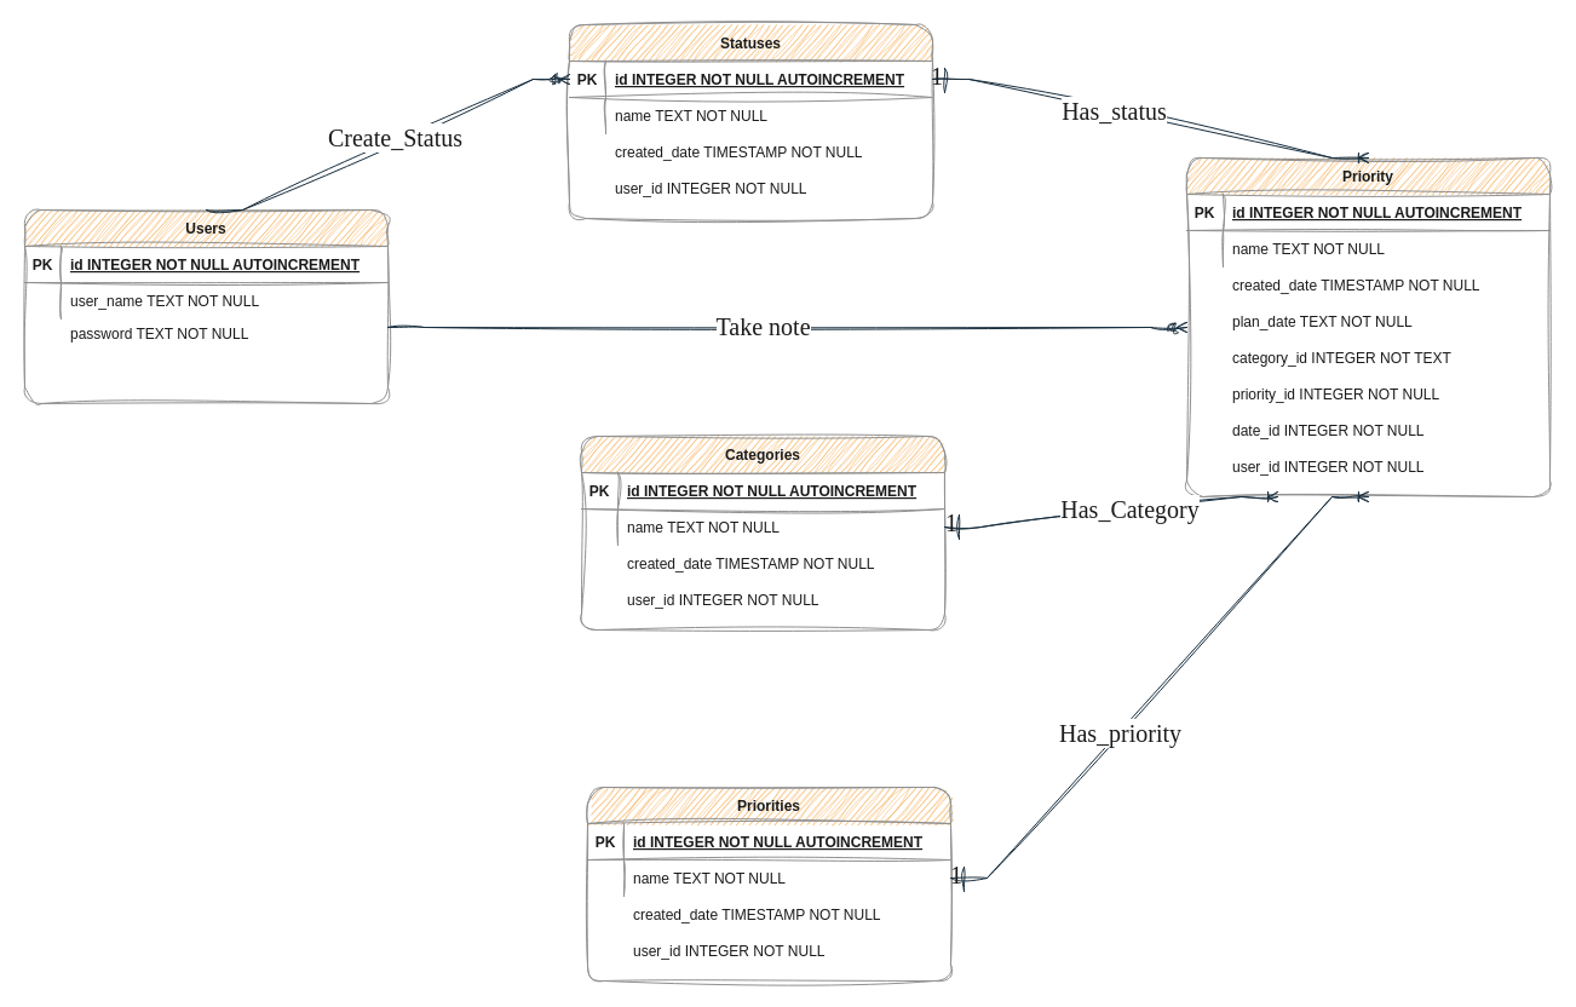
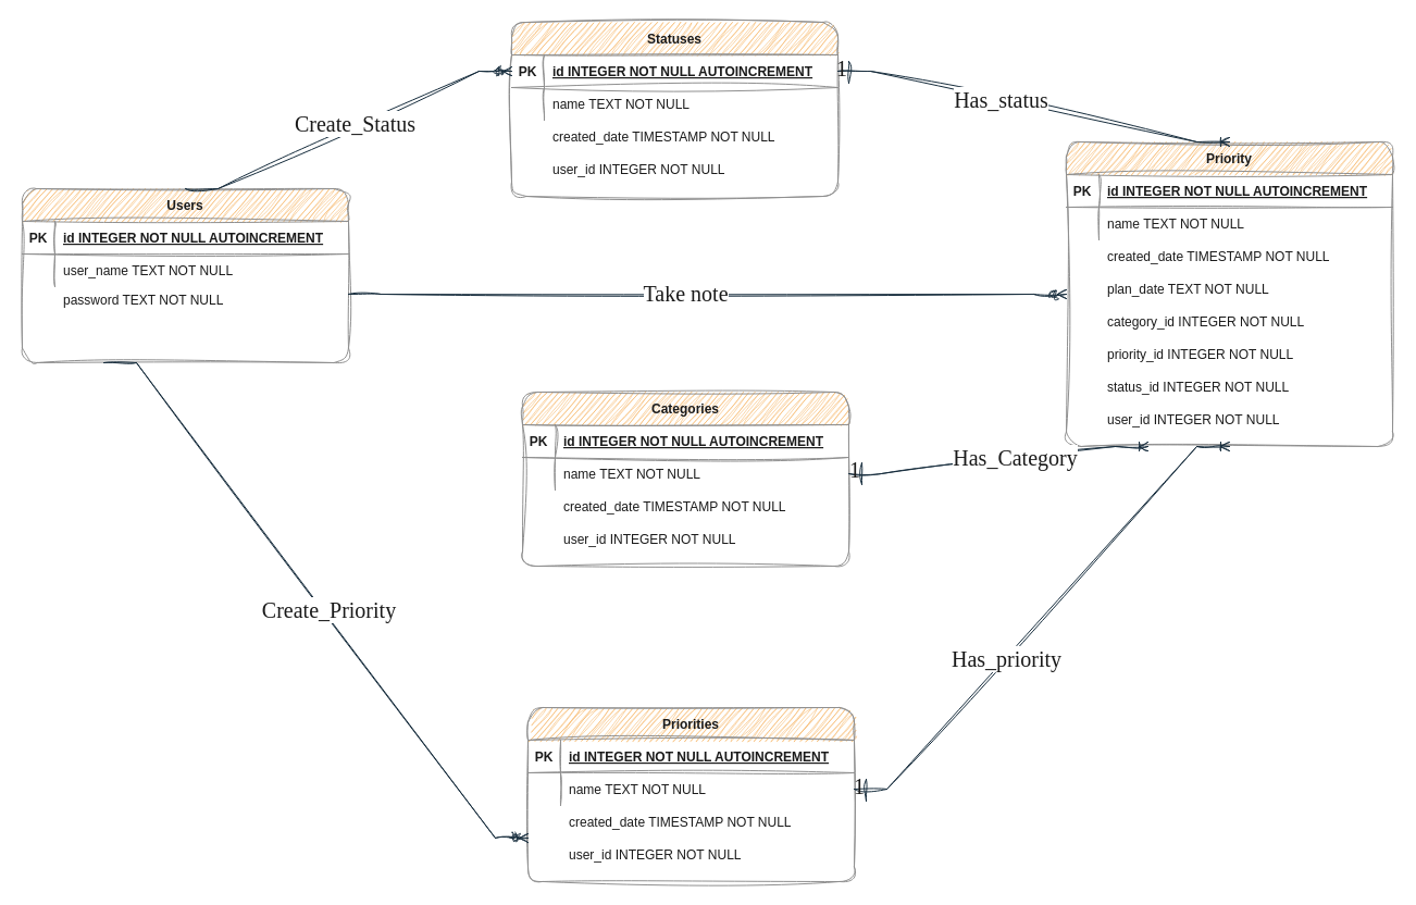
- <mxCell id="43" value="category_id INTEGER NOT TEXT" style="shape=partialRectangle;overflow=hidden;connectable=0;fillColor=none;top=0;left=0;bottom=0;right=0;align=left;spacingLeft=6;rounded=1;sketch=1;curveFitting=1;jiggle=2;labelBackgroundColor=none;strokeColor=#909090;fontColor=#1A1A1A;" vertex="1" parent="1"><mxGeometry x="1010" y="280" width="270" height="30" as="geometry"><mxRectangle width="270" height="30" as="alternateBounds" /></mxGeometry></mxCell>
+ <mxCell id="43" value="category_id INTEGER NOT NULL" style="shape=partialRectangle;overflow=hidden;connectable=0;fillColor=none;top=0;left=0;bottom=0;right=0;align=left;spacingLeft=6;rounded=1;sketch=1;curveFitting=1;jiggle=2;labelBackgroundColor=none;strokeColor=#909090;fontColor=#1A1A1A;" vertex="1" parent="1"><mxGeometry x="1010" y="280" width="270" height="30" as="geometry"><mxRectangle width="270" height="30" as="alternateBounds" /></mxGeometry></mxCell>
- <mxCell id="45" value="date_id INTEGER NOT NULL" style="shape=partialRectangle;overflow=hidden;connectable=0;fillColor=none;top=0;left=0;bottom=0;right=0;align=left;spacingLeft=6;rounded=1;sketch=1;curveFitting=1;jiggle=2;labelBackgroundColor=none;strokeColor=#909090;fontColor=#1A1A1A;" vertex="1" parent="1"><mxGeometry x="1010" y="340" width="270" height="30" as="geometry"><mxRectangle width="270" height="30" as="alternateBounds" /></mxGeometry></mxCell>
+ <mxCell id="45" value="status_id INTEGER NOT NULL" style="shape=partialRectangle;overflow=hidden;connectable=0;fillColor=none;top=0;left=0;bottom=0;right=0;align=left;spacingLeft=6;rounded=1;sketch=1;curveFitting=1;jiggle=2;labelBackgroundColor=none;strokeColor=#909090;fontColor=#1A1A1A;" vertex="1" parent="1"><mxGeometry x="1010" y="340" width="270" height="30" as="geometry"><mxRectangle width="270" height="30" as="alternateBounds" /></mxGeometry></mxCell>
+ <mxCell id="66" value="" style="edgeStyle=entityRelationEdgeStyle;fontSize=12;html=1;endArrow=ERzeroToMany;endFill=1;rounded=0;sketch=1;hachureGap=4;jiggle=2;curveFitting=1;strokeColor=#182E3E;fontFamily=Architects Daughter;fontSource=https%3A%2F%2Ffonts.googleapis.com%2Fcss%3Ffamily%3DArchitects%2BDaughter;fontColor=#1A1A1A;exitX=0.25;exitY=1;exitDx=0;exitDy=0;entryX=0;entryY=0.75;entryDx=0;entryDy=0;" edge="1" parent="1" source="2" target="18"><mxGeometry width="100" height="100" relative="1" as="geometry"><mxPoint x="255" y="343" as="sourcePoint" /><mxPoint x="490" y="490" as="targetPoint" /></mxGeometry></mxCell>
+ <mxCell id="67" value="Create_Priority" style="edgeLabel;html=1;align=center;verticalAlign=middle;resizable=0;points=[];fontSize=20;fontFamily=Architects Daughter;fontColor=#1A1A1A;" vertex="1" connectable="0" parent="66"><mxGeometry x="0.043" y="4" relative="1" as="geometry"><mxPoint as="offset" /></mxGeometry></mxCell>
